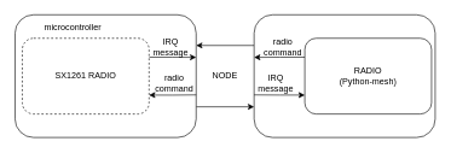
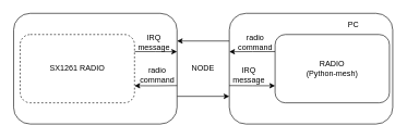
- <mxCell id="13" value="microcontroller" style="text;html=1;strokeColor=none;fillColor=none;align=center;verticalAlign=middle;whiteSpace=wrap;rounded=0;" vertex="1" parent="1"><mxGeometry x="70" y="22.5" width="60" height="30" as="geometry" /></mxCell>
+ <mxCell id="7" value="PC" style="text;html=1;strokeColor=none;fillColor=none;align=center;verticalAlign=middle;whiteSpace=wrap;rounded=0;" vertex="1" parent="1"><mxGeometry x="510" y="22.5" width="60" height="30" as="geometry" /></mxCell>
